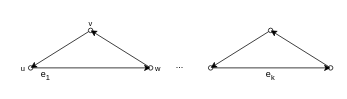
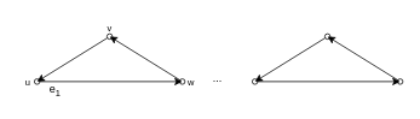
- <mxCell id="10" value="e&lt;sub&gt;k&lt;/sub&gt;" style="text;strokeColor=none;align=center;fillColor=none;html=1;verticalAlign=middle;whiteSpace=wrap;rounded=0;" parent="1" vertex="1"><mxGeometry x="350" y="90" width="20" height="20" as="geometry" /></mxCell>
